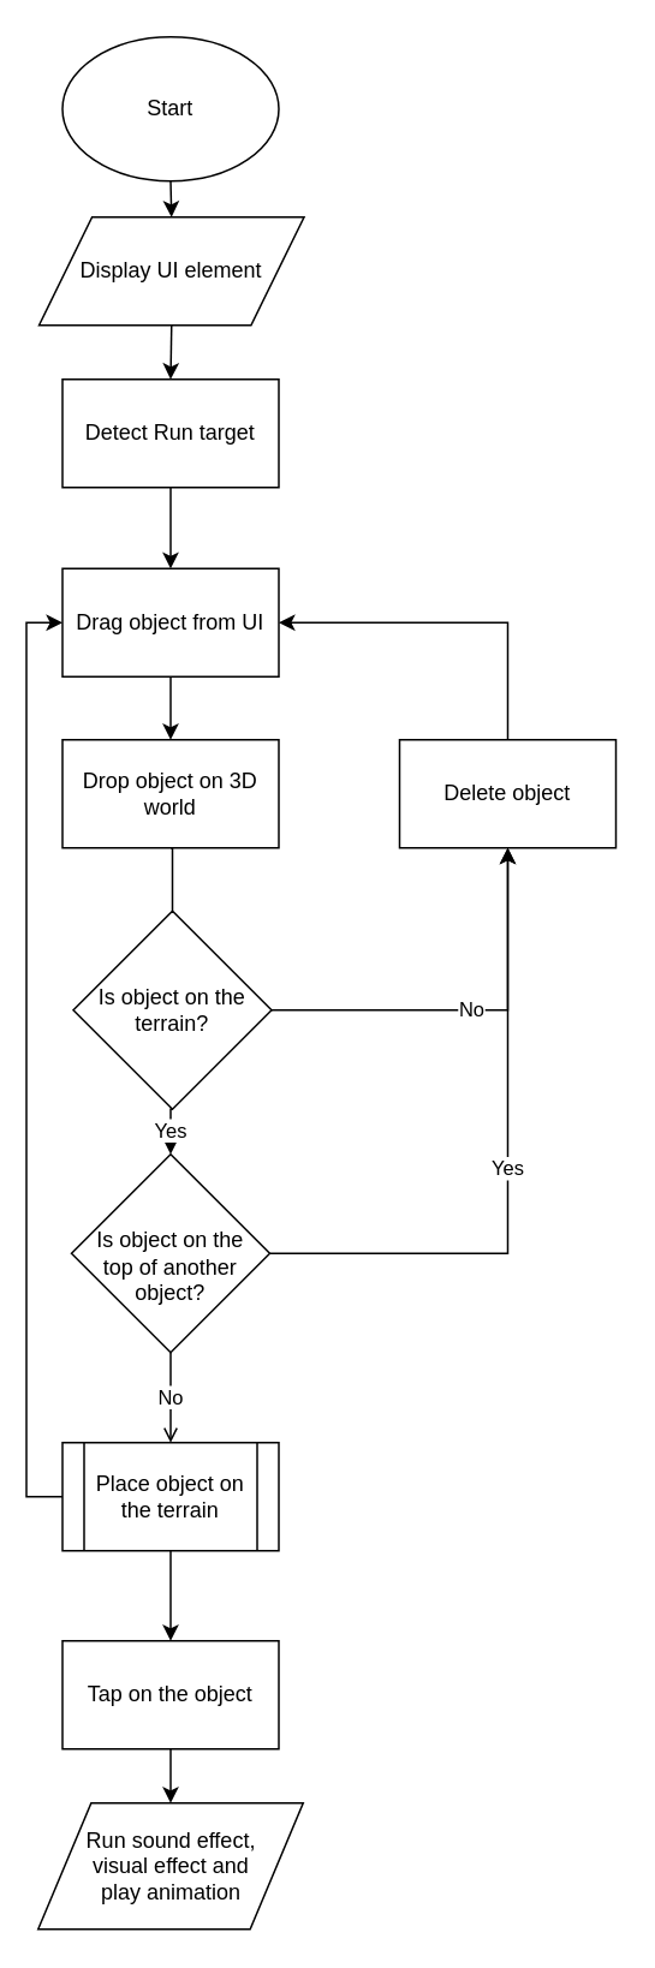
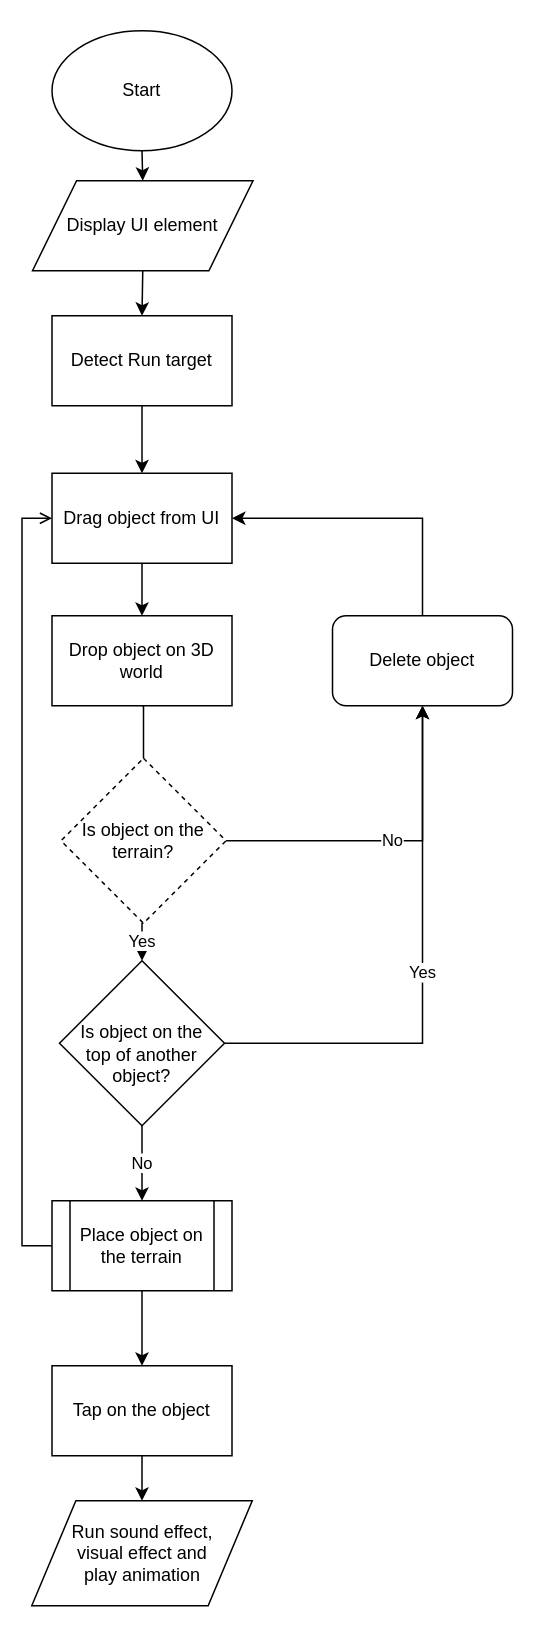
- <mxCell id="20" style="edgeStyle=orthogonalEdgeStyle;rounded=0;orthogonalLoop=1;jettySize=auto;html=1;exitX=0;exitY=0.5;exitDx=0;exitDy=0;entryX=0;entryY=0.5;entryDx=0;entryDy=0;" edge="1" parent="1" source="22" target="12"><mxGeometry relative="1" as="geometry" /></mxCell>
+ <mxCell id="20" style="edgeStyle=orthogonalEdgeStyle;rounded=0;orthogonalLoop=1;jettySize=auto;html=1;exitX=0;exitY=0.5;exitDx=0;exitDy=0;entryX=0;entryY=0.5;entryDx=0;entryDy=0;endArrow=open;" edge="1" parent="1" source="22" target="12"><mxGeometry relative="1" as="geometry" /></mxCell>
- <mxCell id="19" value="Delete object" style="rounded=0;whiteSpace=wrap;html=1;" vertex="1" parent="1"><mxGeometry x="221" y="410" width="120" height="60" as="geometry" /></mxCell>
+ <mxCell id="19" value="Delete object" style="whiteSpace=wrap;html=1;rounded=1;" vertex="1" parent="1"><mxGeometry x="221" y="410" width="120" height="60" as="geometry" /></mxCell>
- <mxCell id="10" value="Is object on the terrain?" style="rhombus;whiteSpace=wrap;html=1;" vertex="1" parent="1"><mxGeometry x="40" y="505" width="110" height="110" as="geometry" /></mxCell>
+ <mxCell id="10" value="Is object on the terrain?" style="rhombus;whiteSpace=wrap;html=1;dashed=1;" vertex="1" parent="1"><mxGeometry x="40" y="505" width="110" height="110" as="geometry" /></mxCell>
- <mxCell id="16" value="No" style="edgeStyle=orthogonalEdgeStyle;rounded=0;orthogonalLoop=1;jettySize=auto;html=1;exitX=0.5;exitY=1;exitDx=0;exitDy=0;entryX=0.5;entryY=0;entryDx=0;entryDy=0;endArrow=open;" edge="1" parent="1" source="17" target="22"><mxGeometry relative="1" as="geometry" /></mxCell>
+ <mxCell id="16" value="No" style="edgeStyle=orthogonalEdgeStyle;rounded=0;orthogonalLoop=1;jettySize=auto;html=1;exitX=0.5;exitY=1;exitDx=0;exitDy=0;entryX=0.5;entryY=0;entryDx=0;entryDy=0;" edge="1" parent="1" source="17" target="22"><mxGeometry relative="1" as="geometry" /></mxCell>
